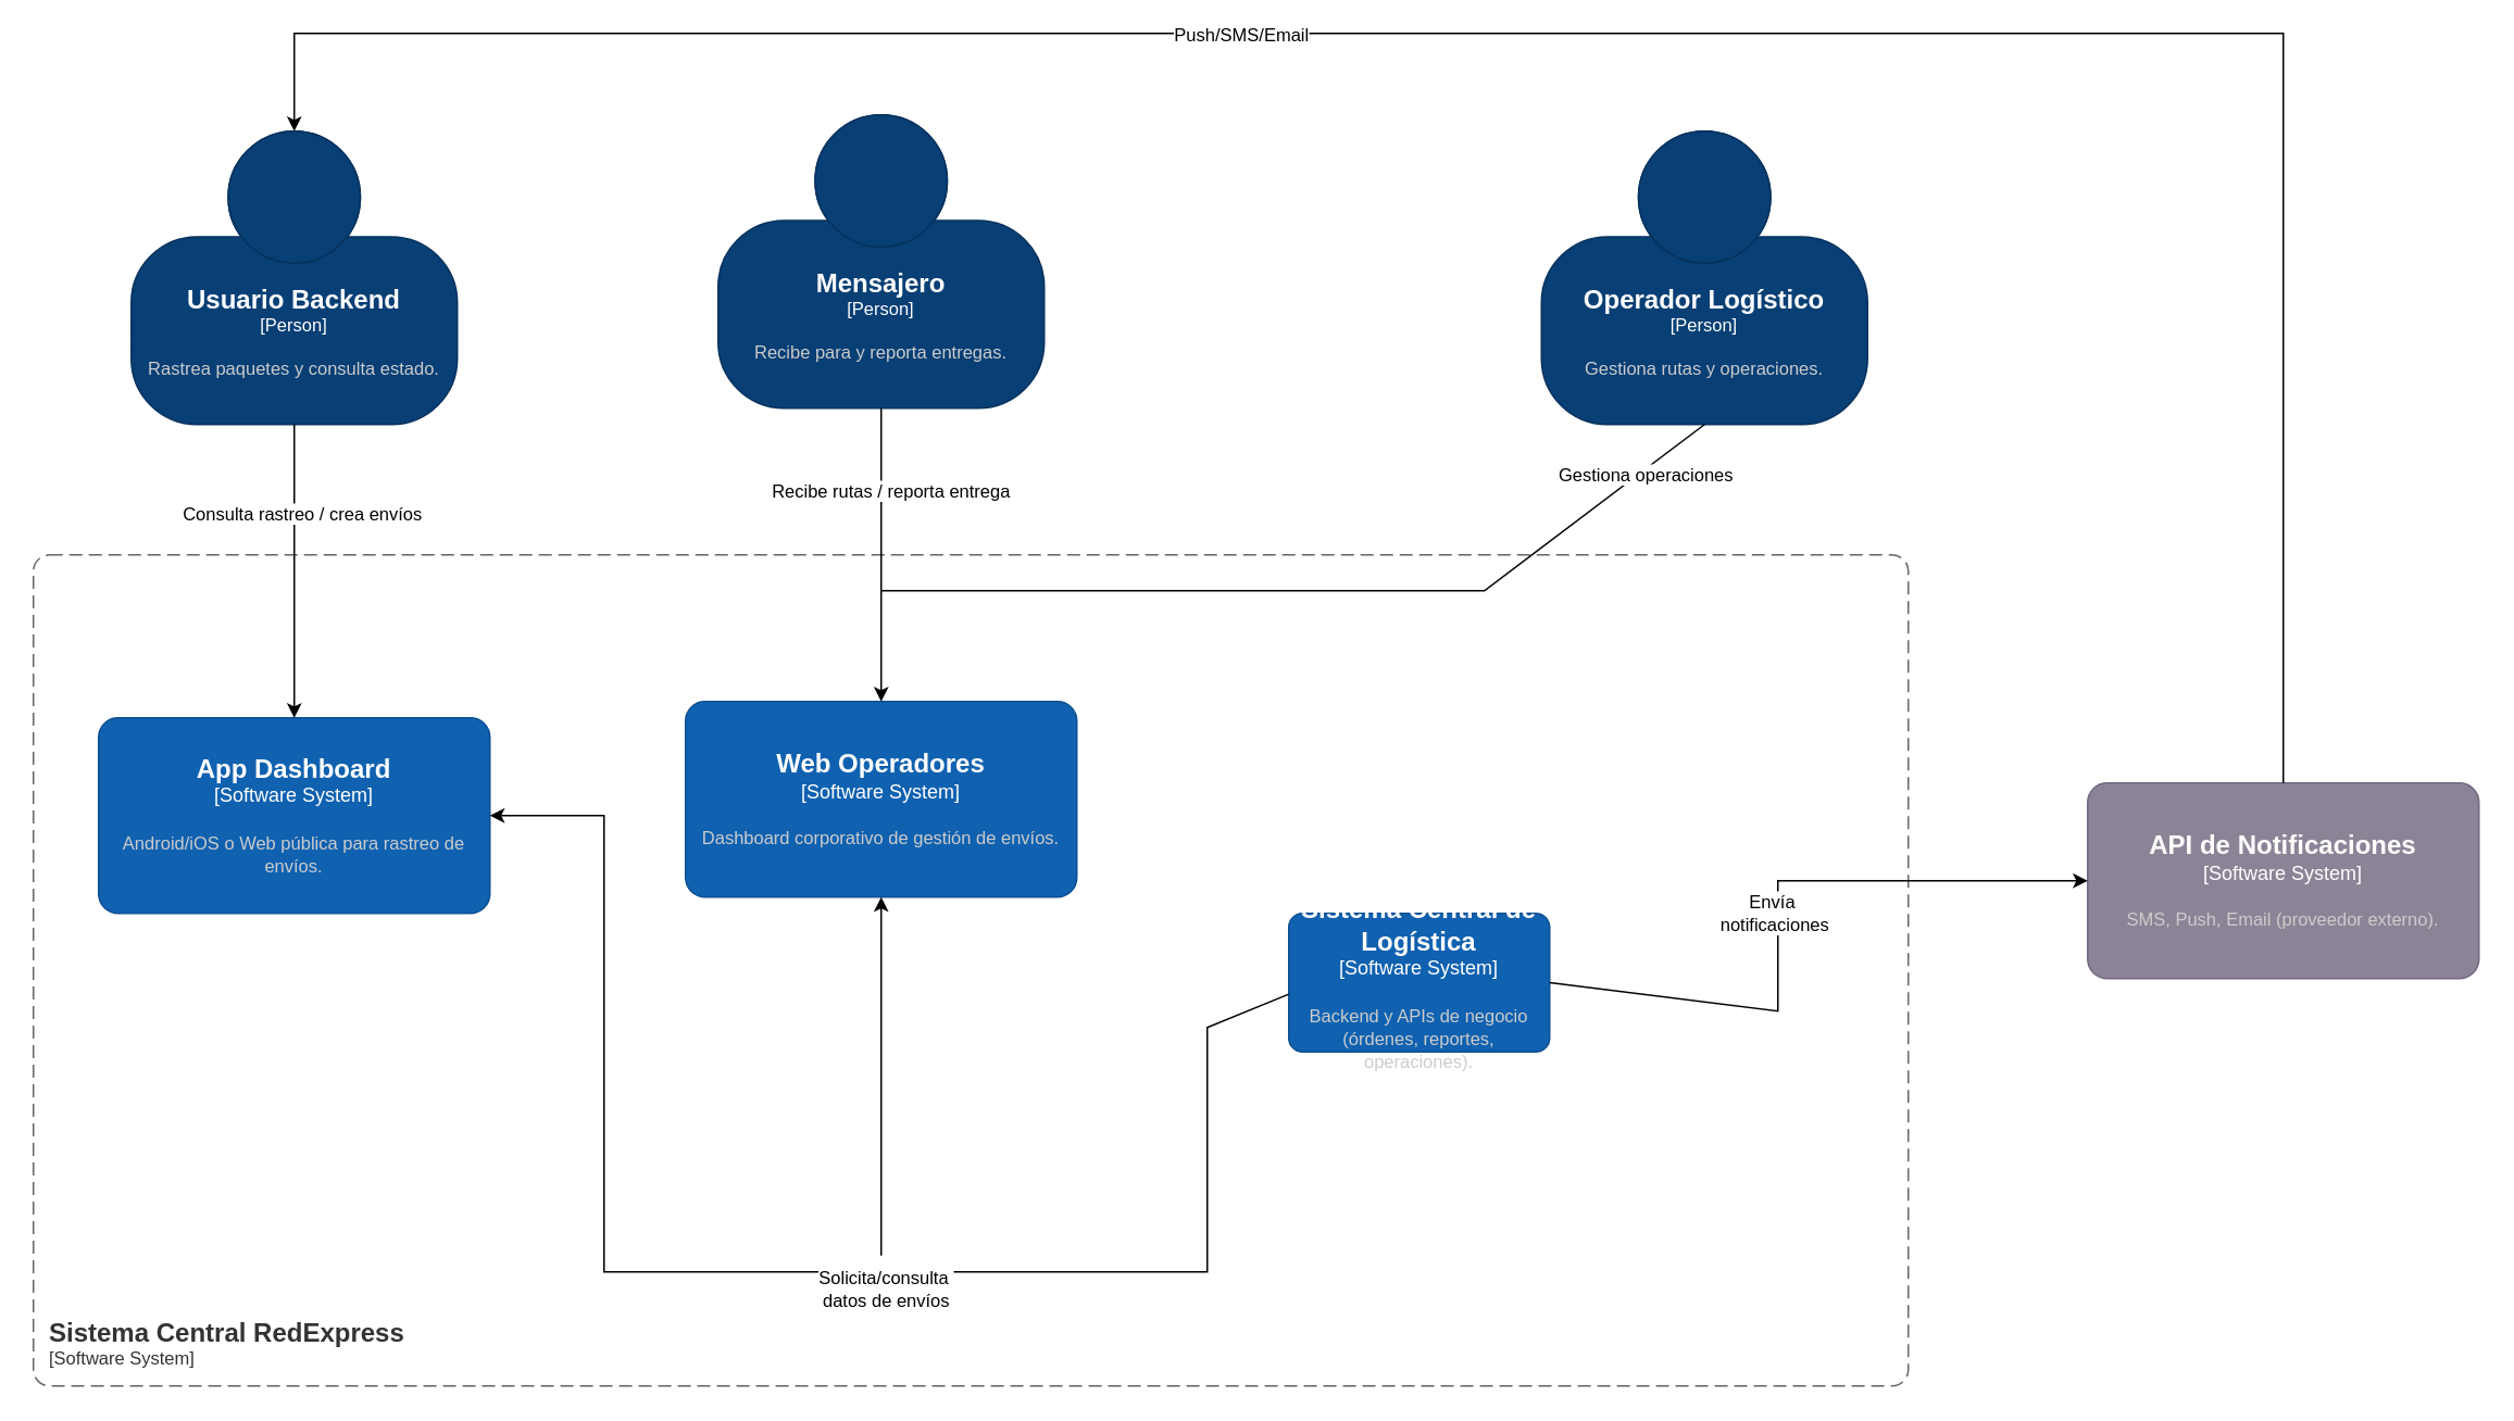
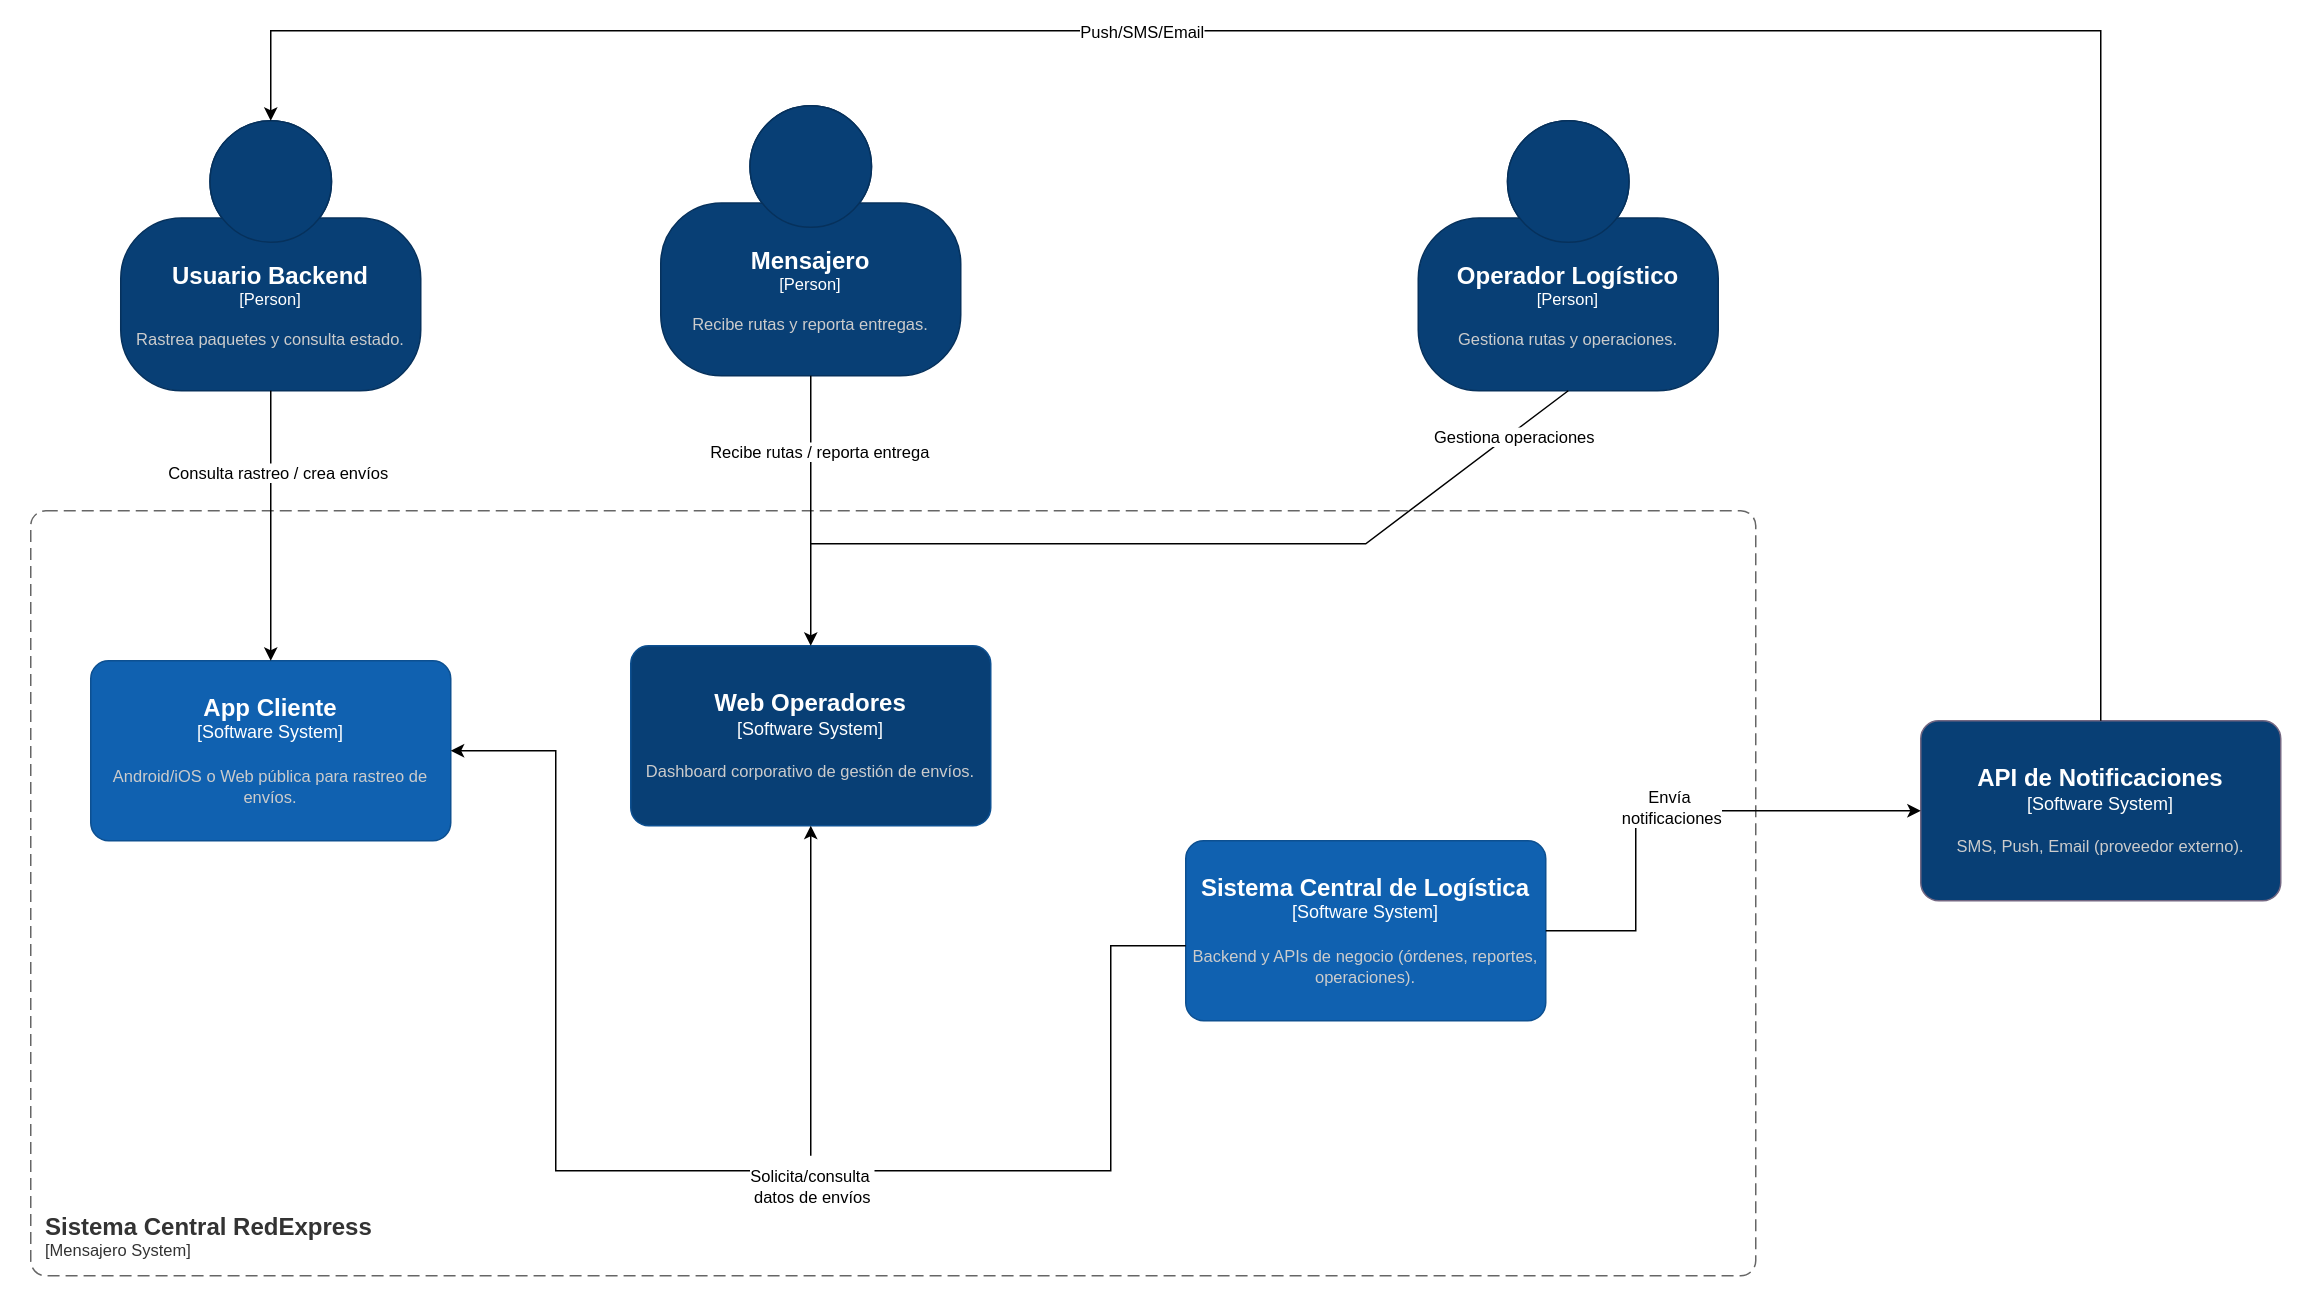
- <mxCell id="3" value="&lt;font style=&quot;font-size: 16px&quot;&gt;&lt;b&gt;Mensajero&lt;/b&gt;&lt;/font&gt;&lt;div&gt;[Person]&lt;/div&gt;&lt;br&gt;&lt;div&gt;&lt;font style=&quot;font-size: 11px&quot;&gt;&lt;font color=&quot;#cccccc&quot;&gt;Recibe para y reporta entregas.&lt;/font&gt;&lt;/div&gt;" style="html=1;fontSize=11;dashed=0;whiteSpace=wrap;fillColor=#083F75;strokeColor=#06315C;fontColor=#ffffff;shape=mxgraph.c4.person2;align=center;metaEdit=1;points=[[0.5,0,0],[1,0.5,0],[1,0.75,0],[0.75,1,0],[0.5,1,0],[0.25,1,0],[0,0.75,0],[0,0.5,0]];resizable=0;" vertex="1" parent="1"><mxGeometry x="440" y="70" width="200" height="180" as="geometry" /></mxCell>
+ <mxCell id="3" value="&lt;font style=&quot;font-size: 16px&quot;&gt;&lt;b&gt;Mensajero&lt;/b&gt;&lt;/font&gt;&lt;div&gt;[Person]&lt;/div&gt;&lt;br&gt;&lt;div&gt;&lt;font style=&quot;font-size: 11px&quot;&gt;&lt;font color=&quot;#cccccc&quot;&gt;Recibe rutas y reporta entregas.&lt;/font&gt;&lt;/div&gt;" style="html=1;fontSize=11;dashed=0;whiteSpace=wrap;fillColor=#083F75;strokeColor=#06315C;fontColor=#ffffff;shape=mxgraph.c4.person2;align=center;metaEdit=1;points=[[0.5,0,0],[1,0.5,0],[1,0.75,0],[0.75,1,0],[0.5,1,0],[0.25,1,0],[0,0.75,0],[0,0.5,0]];resizable=0;" vertex="1" parent="1"><mxGeometry x="440" y="70" width="200" height="180" as="geometry" /></mxCell>
- <mxCell id="7" value="&lt;font style=&quot;font-size: 16px&quot;&gt;&lt;b&gt;Web Operadores&lt;/b&gt;&lt;/font&gt;&lt;div&gt;[Software System]&lt;/div&gt;&lt;br&gt;&lt;div&gt;&lt;font style=&quot;font-size: 11px&quot;&gt;&lt;font color=&quot;#cccccc&quot;&gt;Dashboard corporativo de gestión de envíos.&lt;/font&gt;&lt;/div&gt;" style="rounded=1;whiteSpace=wrap;html=1;labelBackgroundColor=none;fillColor=#1061B0;fontColor=#ffffff;align=center;arcSize=10;strokeColor=#0D5091;metaEdit=1;resizable=0;points=[[0.25,0,0],[0.5,0,0],[0.75,0,0],[1,0.25,0],[1,0.5,0],[1,0.75,0],[0.75,1,0],[0.5,1,0],[0.25,1,0],[0,0.75,0],[0,0.5,0],[0,0.25,0]];" vertex="1" parent="1"><mxGeometry x="420" y="430" width="240" height="120" as="geometry" /></mxCell>
+ <mxCell id="7" value="&lt;font style=&quot;font-size: 16px&quot;&gt;&lt;b&gt;Web Operadores&lt;/b&gt;&lt;/font&gt;&lt;div&gt;[Software System]&lt;/div&gt;&lt;br&gt;&lt;div&gt;&lt;font style=&quot;font-size: 11px&quot;&gt;&lt;font color=&quot;#cccccc&quot;&gt;Dashboard corporativo de gestión de envíos.&lt;/font&gt;&lt;/div&gt;" style="rounded=1;whiteSpace=wrap;html=1;labelBackgroundColor=none;fillColor=#083f75;fontColor=#ffffff;align=center;arcSize=10;strokeColor=#0D5091;metaEdit=1;resizable=0;points=[[0.25,0,0],[0.5,0,0],[0.75,0,0],[1,0.25,0],[1,0.5,0],[1,0.75,0],[0.75,1,0],[0.5,1,0],[0.25,1,0],[0,0.75,0],[0,0.5,0],[0,0.25,0]];" vertex="1" parent="1"><mxGeometry x="420" y="430" width="240" height="120" as="geometry" /></mxCell>
- <mxCell id="6" value="&lt;font style=&quot;font-size: 16px&quot;&gt;&lt;b&gt;App Dashboard&lt;/b&gt;&lt;/font&gt;&lt;div&gt;[Software System]&lt;/div&gt;&lt;br&gt;&lt;div&gt;&lt;font style=&quot;font-size: 11px&quot;&gt;&lt;font color=&quot;#cccccc&quot;&gt;Android/iOS o Web pública para rastreo de envíos.&lt;/font&gt;&lt;/div&gt;" style="rounded=1;whiteSpace=wrap;html=1;labelBackgroundColor=none;fillColor=#1061B0;fontColor=#ffffff;align=center;arcSize=10;strokeColor=#0D5091;metaEdit=1;resizable=0;points=[[0.25,0,0],[0.5,0,0],[0.75,0,0],[1,0.25,0],[1,0.5,0],[1,0.75,0],[0.75,1,0],[0.5,1,0],[0.25,1,0],[0,0.75,0],[0,0.5,0],[0,0.25,0]];" vertex="1" parent="1"><mxGeometry x="60" y="440" width="240" height="120" as="geometry" /></mxCell>
+ <mxCell id="6" value="&lt;font style=&quot;font-size: 16px&quot;&gt;&lt;b&gt;App Cliente&lt;/b&gt;&lt;/font&gt;&lt;div&gt;[Software System]&lt;/div&gt;&lt;br&gt;&lt;div&gt;&lt;font style=&quot;font-size: 11px&quot;&gt;&lt;font color=&quot;#cccccc&quot;&gt;Android/iOS o Web pública para rastreo de envíos.&lt;/font&gt;&lt;/div&gt;" style="rounded=1;whiteSpace=wrap;html=1;labelBackgroundColor=none;fillColor=#1061B0;fontColor=#ffffff;align=center;arcSize=10;strokeColor=#0D5091;metaEdit=1;resizable=0;points=[[0.25,0,0],[0.5,0,0],[0.75,0,0],[1,0.25,0],[1,0.5,0],[1,0.75,0],[0.75,1,0],[0.5,1,0],[0.25,1,0],[0,0.75,0],[0,0.5,0],[0,0.25,0]];" vertex="1" parent="1"><mxGeometry x="60" y="440" width="240" height="120" as="geometry" /></mxCell>
- <mxCell id="9" value="&lt;font style=&quot;font-size: 16px&quot;&gt;&lt;b&gt;API de Notificaciones&lt;/b&gt;&lt;/font&gt;&lt;div&gt;[Software System]&lt;/div&gt;&lt;br&gt;&lt;div&gt;&lt;font style=&quot;font-size: 11px&quot;&gt;&lt;font color=&quot;#cccccc&quot;&gt;SMS, Push, Email (proveedor externo).&lt;/font&gt;&lt;/div&gt;" style="rounded=1;whiteSpace=wrap;html=1;labelBackgroundColor=none;fillColor=#8C8496;fontColor=#ffffff;align=center;arcSize=10;strokeColor=#736782;metaEdit=1;resizable=0;points=[[0.25,0,0],[0.5,0,0],[0.75,0,0],[1,0.25,0],[1,0.5,0],[1,0.75,0],[0.75,1,0],[0.5,1,0],[0.25,1,0],[0,0.75,0],[0,0.5,0],[0,0.25,0]];" vertex="1" parent="1"><mxGeometry x="1280" y="480" width="240" height="120" as="geometry" /></mxCell>
+ <mxCell id="9" value="&lt;font style=&quot;font-size: 16px&quot;&gt;&lt;b&gt;API de Notificaciones&lt;/b&gt;&lt;/font&gt;&lt;div&gt;[Software System]&lt;/div&gt;&lt;br&gt;&lt;div&gt;&lt;font style=&quot;font-size: 11px&quot;&gt;&lt;font color=&quot;#cccccc&quot;&gt;SMS, Push, Email (proveedor externo).&lt;/font&gt;&lt;/div&gt;" style="rounded=1;whiteSpace=wrap;html=1;labelBackgroundColor=none;fillColor=#083f75;fontColor=#ffffff;align=center;arcSize=10;strokeColor=#736782;metaEdit=1;resizable=0;points=[[0.25,0,0],[0.5,0,0],[0.75,0,0],[1,0.25,0],[1,0.5,0],[1,0.75,0],[0.75,1,0],[0.5,1,0],[0.25,1,0],[0,0.75,0],[0,0.5,0],[0,0.25,0]];" vertex="1" parent="1"><mxGeometry x="1280" y="480" width="240" height="120" as="geometry" /></mxCell>
- <mxCell id="8" value="&lt;font style=&quot;font-size: 16px&quot;&gt;&lt;b&gt;Sistema Central de Logística&lt;/b&gt;&lt;/font&gt;&lt;div&gt;[Software System]&lt;/div&gt;&lt;br&gt;&lt;div&gt;&lt;font style=&quot;font-size: 11px&quot;&gt;&lt;font color=&quot;#cccccc&quot;&gt;Backend y APIs de negocio (órdenes, reportes, operaciones).&lt;/font&gt;&lt;/div&gt;" style="rounded=1;whiteSpace=wrap;html=1;labelBackgroundColor=none;fillColor=#1061B0;fontColor=#ffffff;align=center;arcSize=10;strokeColor=#0D5091;metaEdit=1;resizable=0;points=[[0.25,0,0],[0.5,0,0],[0.75,0,0],[1,0.25,0],[1,0.5,0],[1,0.75,0],[0.75,1,0],[0.5,1,0],[0.25,1,0],[0,0.75,0],[0,0.5,0],[0,0.25,0]];" vertex="1" parent="1"><mxGeometry x="790" y="560" width="160" height="85" as="geometry" /></mxCell>
+ <mxCell id="8" value="&lt;font style=&quot;font-size: 16px&quot;&gt;&lt;b&gt;Sistema Central de Logística&lt;/b&gt;&lt;/font&gt;&lt;div&gt;[Software System]&lt;/div&gt;&lt;br&gt;&lt;div&gt;&lt;font style=&quot;font-size: 11px&quot;&gt;&lt;font color=&quot;#cccccc&quot;&gt;Backend y APIs de negocio (órdenes, reportes, operaciones).&lt;/font&gt;&lt;/div&gt;" style="rounded=1;whiteSpace=wrap;html=1;labelBackgroundColor=none;fillColor=#1061B0;fontColor=#ffffff;align=center;arcSize=10;strokeColor=#0D5091;metaEdit=1;resizable=0;points=[[0.25,0,0],[0.5,0,0],[0.75,0,0],[1,0.25,0],[1,0.5,0],[1,0.75,0],[0.75,1,0],[0.5,1,0],[0.25,1,0],[0,0.75,0],[0,0.5,0],[0,0.25,0]];" vertex="1" parent="1"><mxGeometry x="790" y="560" width="240" height="120" as="geometry" /></mxCell>
- <mxCell id="5" value="&lt;font style=&quot;font-size: 16px&quot;&gt;&lt;b&gt;&lt;div style=&quot;text-align: left&quot;&gt;Sistema Central RedExpress&lt;/div&gt;&lt;/b&gt;&lt;/font&gt;&lt;div style=&quot;text-align: left&quot;&gt;[Software System]&lt;/div&gt;" style="rounded=1;fontSize=11;whiteSpace=wrap;html=1;dashed=1;arcSize=20;fillColor=none;strokeColor=#666666;fontColor=#333333;labelBackgroundColor=none;align=left;verticalAlign=bottom;labelBorderColor=none;spacingTop=0;spacing=10;dashPattern=8 4;metaEdit=1;rotatable=0;perimeter=rectanglePerimeter;noLabel=0;labelPadding=0;allowArrows=0;connectable=0;expand=0;recursiveResize=0;editable=1;pointerEvents=0;absoluteArcSize=1;points=[[0.25,0,0],[0.5,0,0],[0.75,0,0],[1,0.25,0],[1,0.5,0],[1,0.75,0],[0.75,1,0],[0.5,1,0],[0.25,1,0],[0,0.75,0],[0,0.5,0],[0,0.25,0]];" vertex="1" parent="1"><mxGeometry x="20" y="340" width="1150" height="510" as="geometry" /></mxCell>
+ <mxCell id="5" value="&lt;font style=&quot;font-size: 16px&quot;&gt;&lt;b&gt;&lt;div style=&quot;text-align: left&quot;&gt;Sistema Central RedExpress&lt;/div&gt;&lt;/b&gt;&lt;/font&gt;&lt;div style=&quot;text-align: left&quot;&gt;[Mensajero System]&lt;/div&gt;" style="rounded=1;fontSize=11;whiteSpace=wrap;html=1;dashed=1;arcSize=20;fillColor=none;strokeColor=#666666;fontColor=#333333;labelBackgroundColor=none;align=left;verticalAlign=bottom;labelBorderColor=none;spacingTop=0;spacing=10;dashPattern=8 4;metaEdit=1;rotatable=0;perimeter=rectanglePerimeter;noLabel=0;labelPadding=0;allowArrows=0;connectable=0;expand=0;recursiveResize=0;editable=1;pointerEvents=0;absoluteArcSize=1;points=[[0.25,0,0],[0.5,0,0],[0.75,0,0],[1,0.25,0],[1,0.5,0],[1,0.75,0],[0.75,1,0],[0.5,1,0],[0.25,1,0],[0,0.75,0],[0,0.5,0],[0,0.25,0]];" vertex="1" parent="1"><mxGeometry x="20" y="340" width="1150" height="510" as="geometry" /></mxCell>
